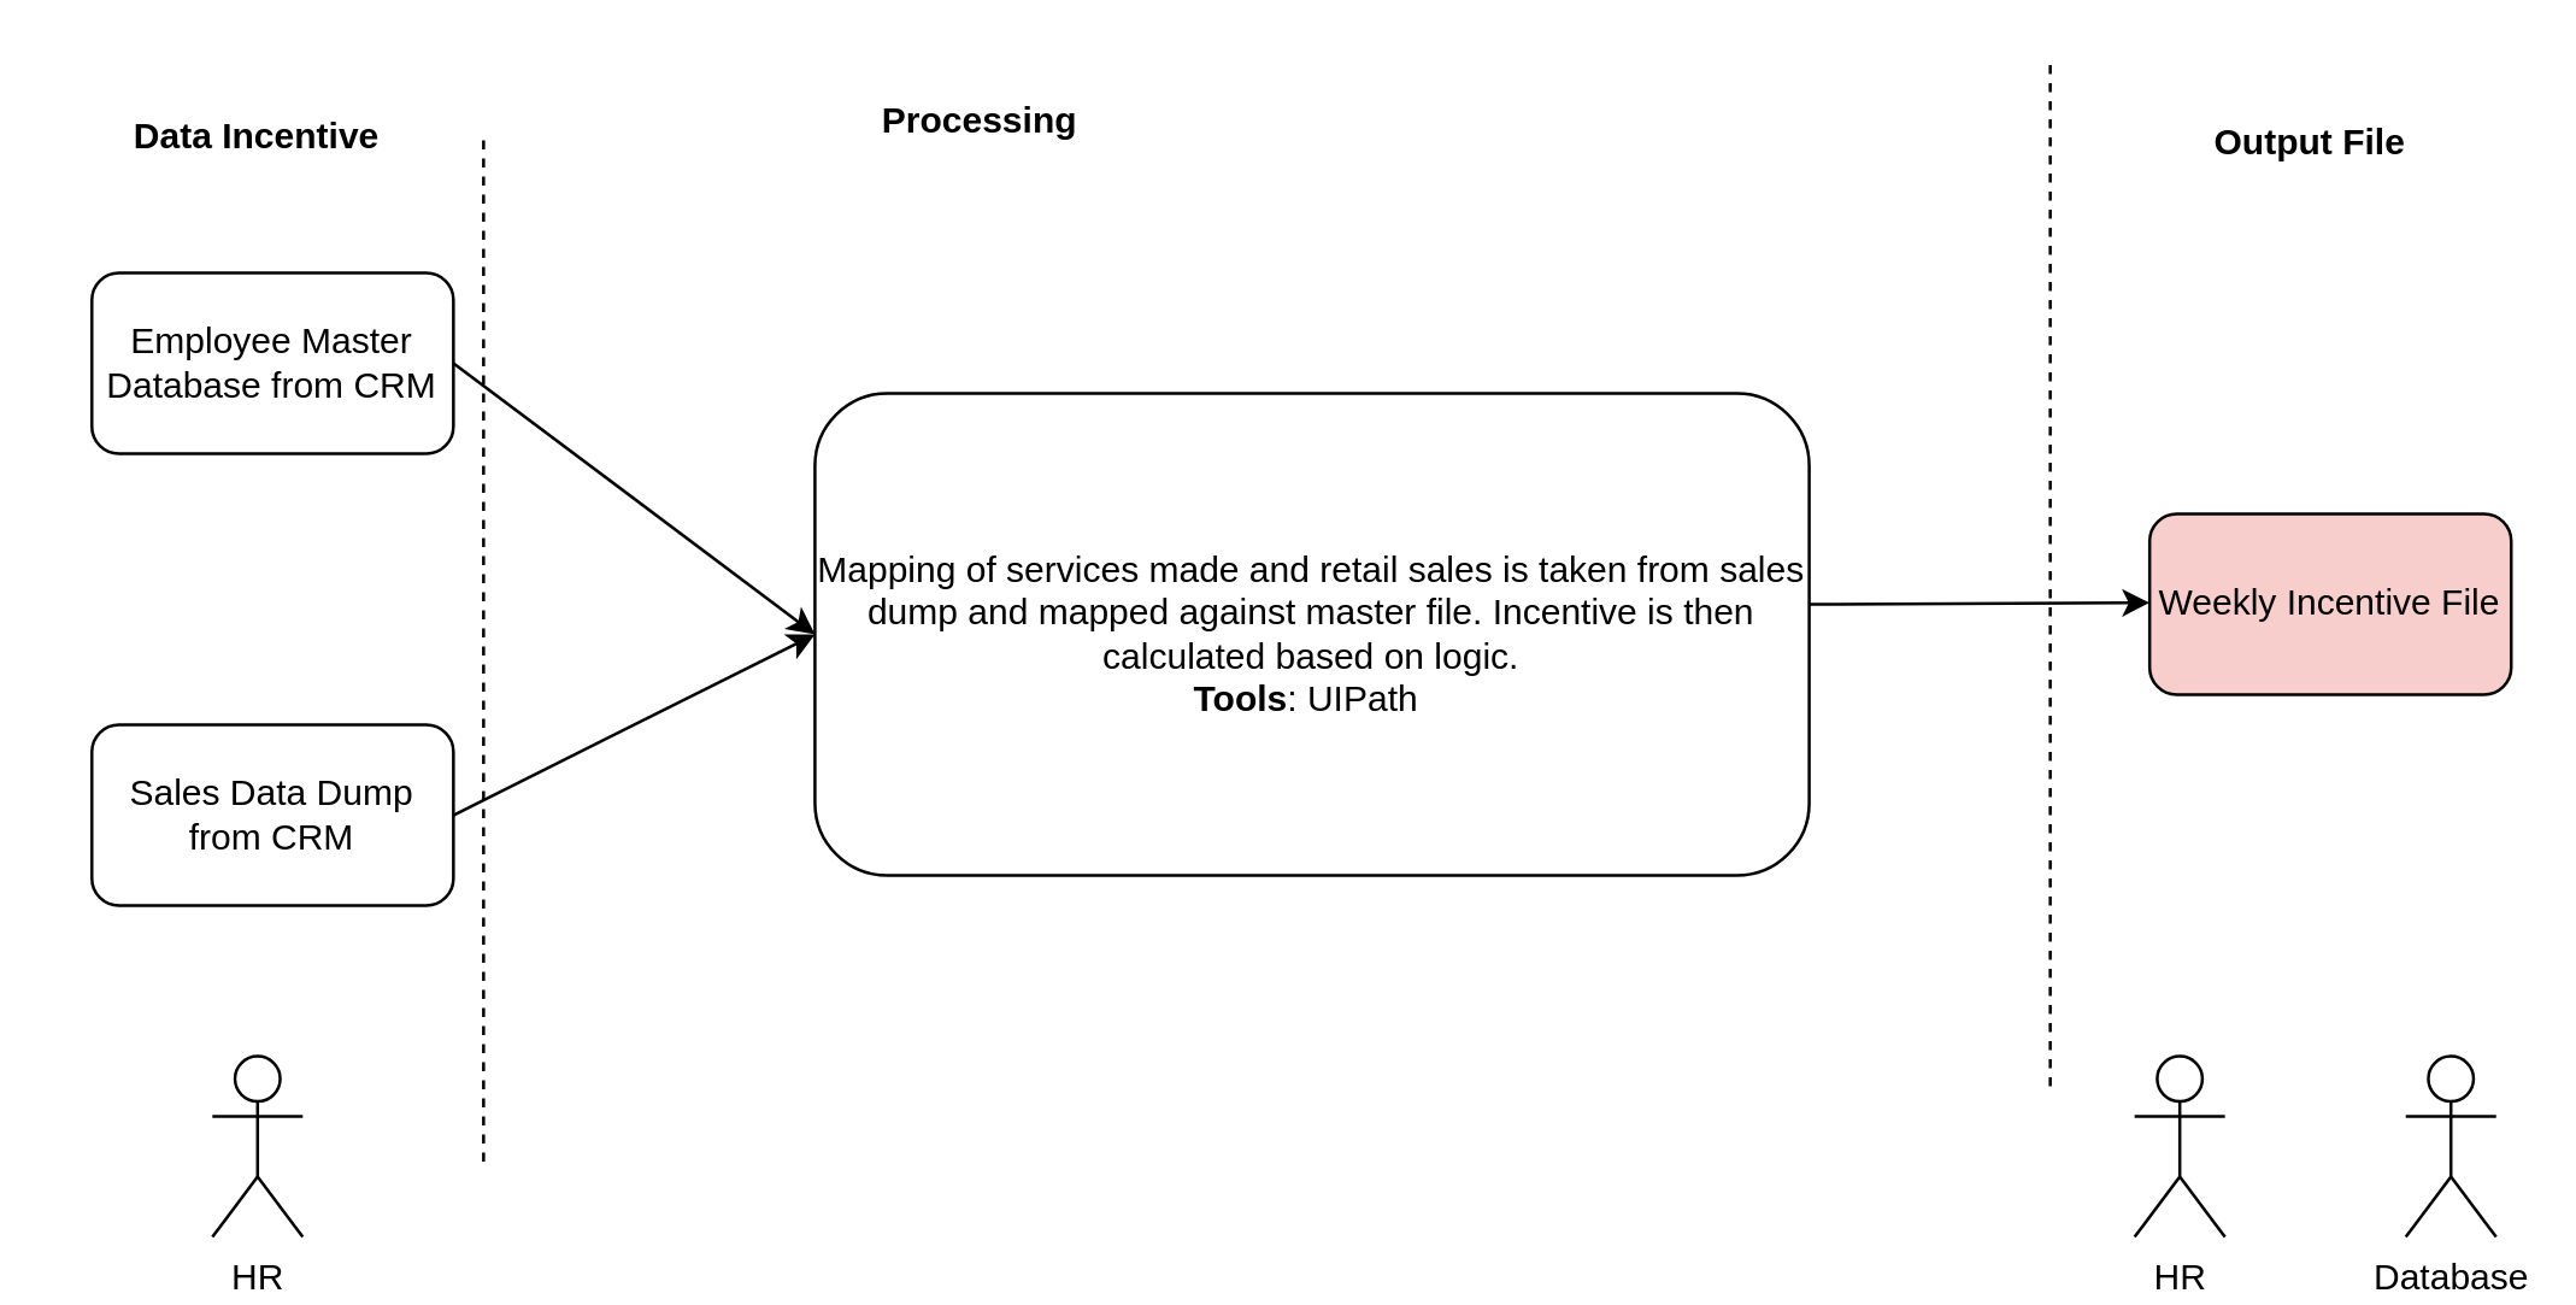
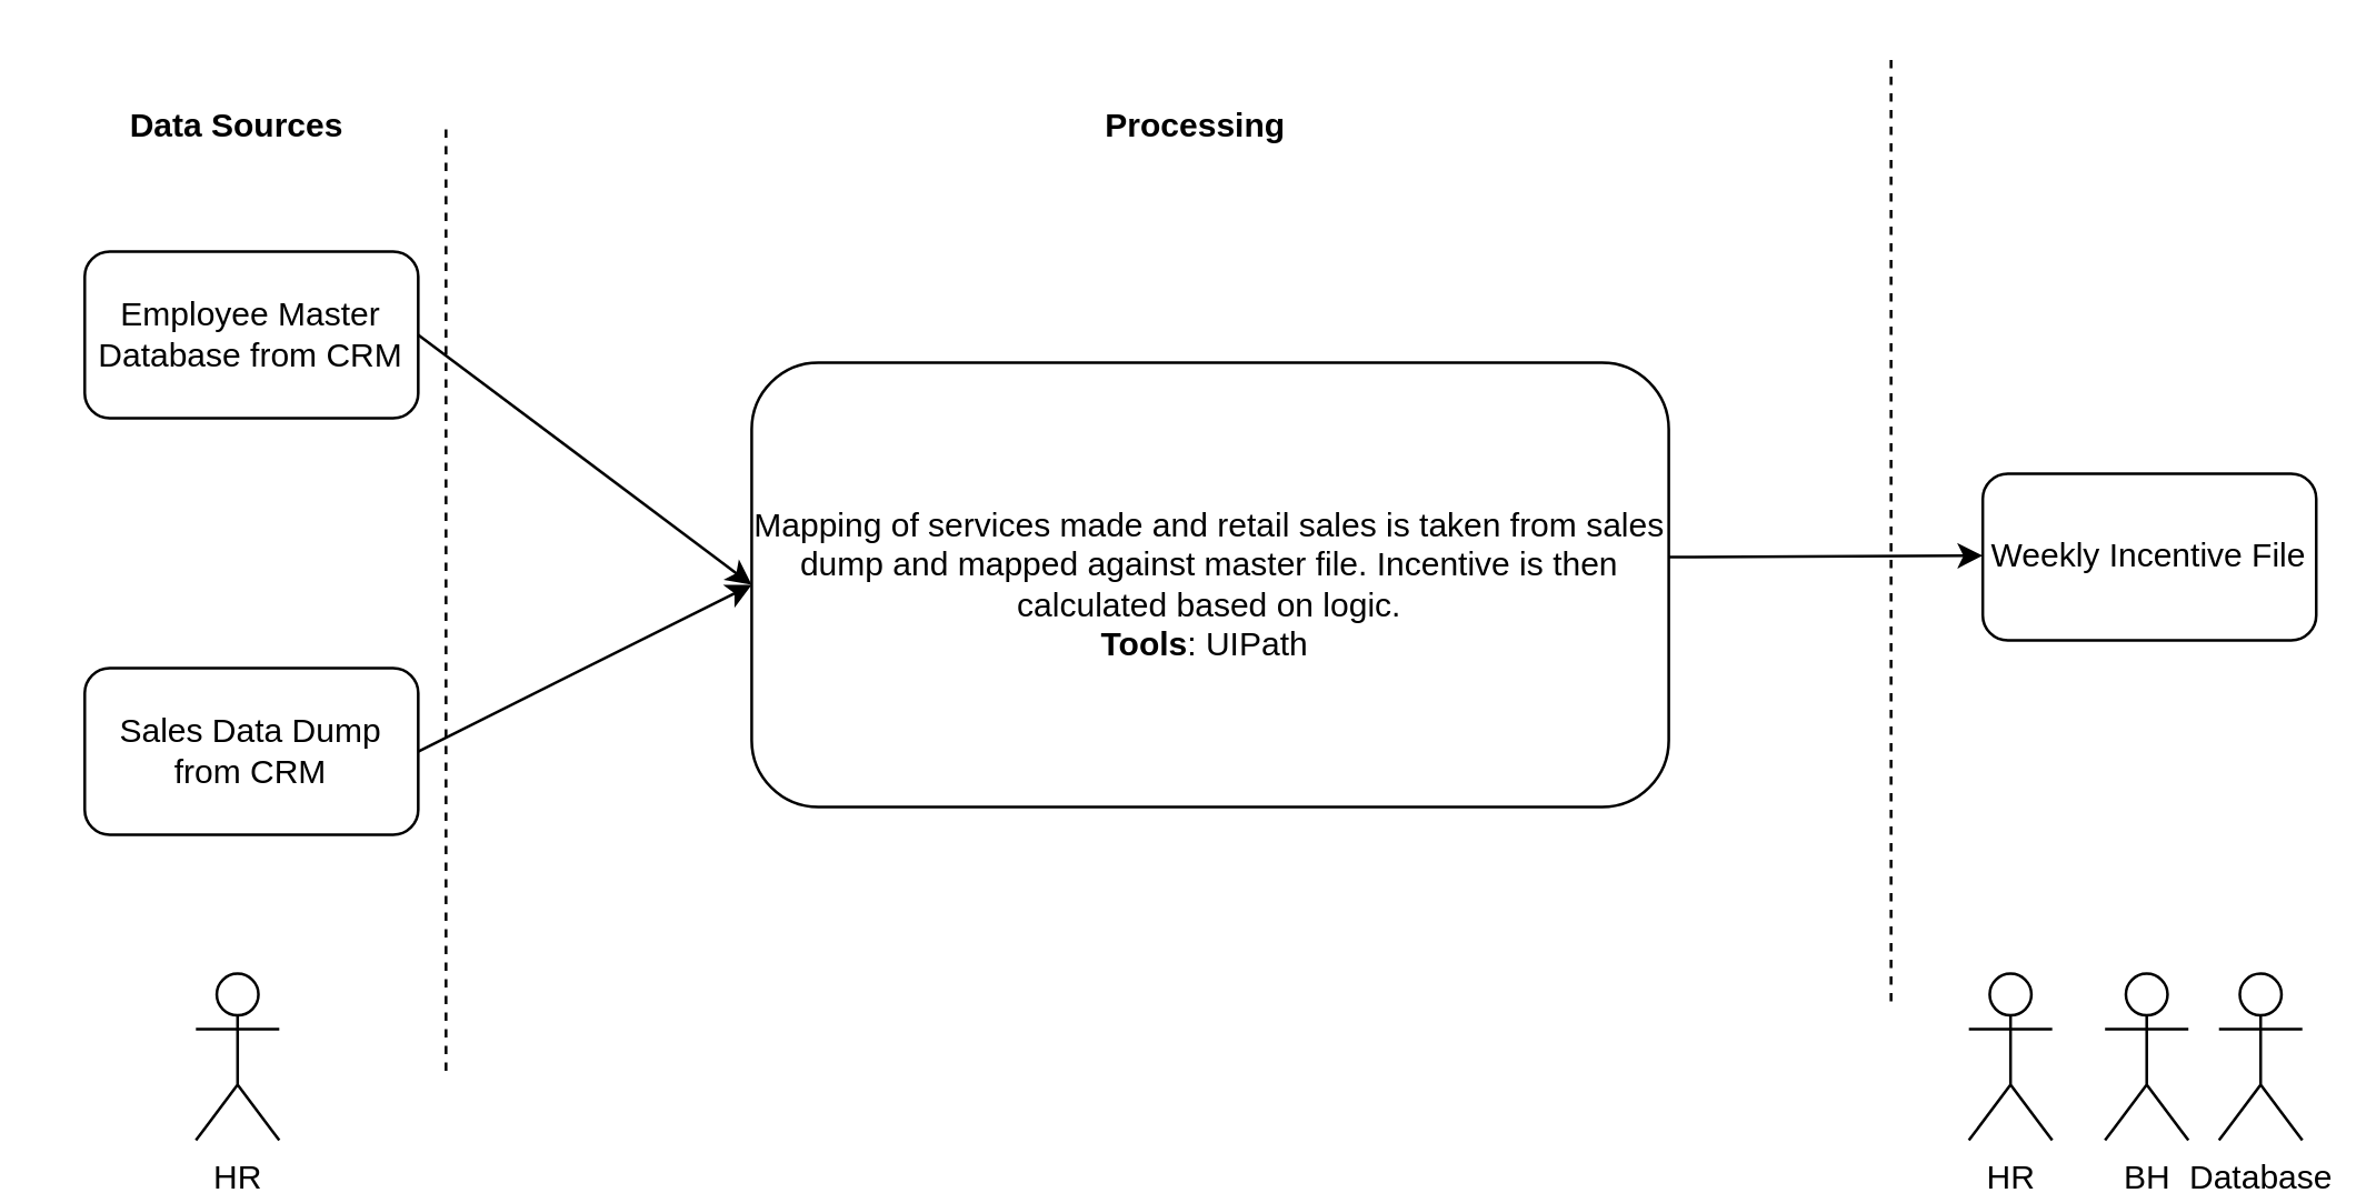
- <mxCell id="9" value="Processing" style="text;html=1;strokeColor=none;fillColor=none;align=center;verticalAlign=middle;whiteSpace=wrap;rounded=0;fontStyle=1" vertex="1" parent="1"><mxGeometry x="285" y="30" width="80" height="20" as="geometry" /></mxCell>
+ <mxCell id="9" value="Processing" style="text;html=1;strokeColor=none;fillColor=none;align=center;verticalAlign=middle;whiteSpace=wrap;rounded=0;fontStyle=1" vertex="1" parent="1"><mxGeometry x="390" y="35" width="80" height="20" as="geometry" /></mxCell>
- <mxCell id="3" value="Data Incentive" style="text;html=1;strokeColor=none;fillColor=none;align=center;verticalAlign=middle;whiteSpace=wrap;rounded=0;fontStyle=1" vertex="1" parent="1"><mxGeometry x="20" y="20" width="130" height="50" as="geometry" /></mxCell>
+ <mxCell id="3" value="Data Sources" style="text;html=1;strokeColor=none;fillColor=none;align=center;verticalAlign=middle;whiteSpace=wrap;rounded=0;fontStyle=1" vertex="1" parent="1"><mxGeometry x="20" y="20" width="130" height="50" as="geometry" /></mxCell>
- <mxCell id="8" value="Output File" style="text;html=1;strokeColor=none;fillColor=none;align=center;verticalAlign=middle;whiteSpace=wrap;rounded=0;fontStyle=1" vertex="1" parent="1"><mxGeometry x="720" y="37" width="93" height="20" as="geometry" /></mxCell>
- <mxCell id="5" value="Weekly Incentive File" style="rounded=1;whiteSpace=wrap;html=1;fillColor=#f8cecc;" vertex="1" parent="1"><mxGeometry x="713" y="170" width="120" height="60" as="geometry" /></mxCell>
+ <mxCell id="5" value="Weekly Incentive File" style="rounded=1;whiteSpace=wrap;html=1;" vertex="1" parent="1"><mxGeometry x="713" y="170" width="120" height="60" as="geometry" /></mxCell>
+ <mxCell id="11" value="BH" style="shape=umlActor;verticalLabelPosition=bottom;labelBackgroundColor=#ffffff;verticalAlign=top;html=1;outlineConnect=0;" vertex="1" parent="1"><mxGeometry x="757" y="350" width="30" height="60" as="geometry" /></mxCell>
